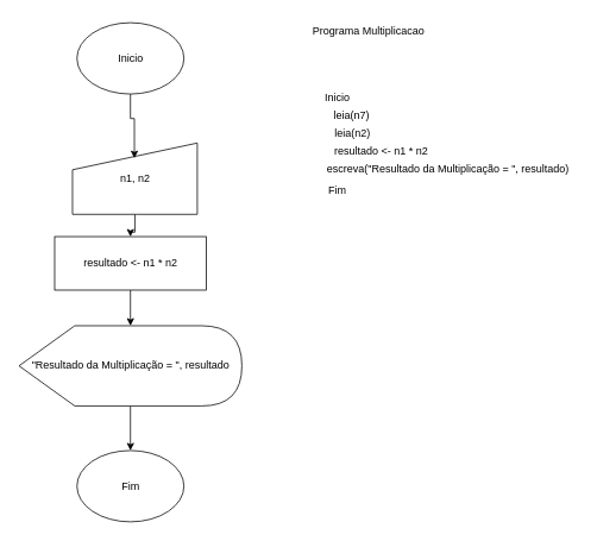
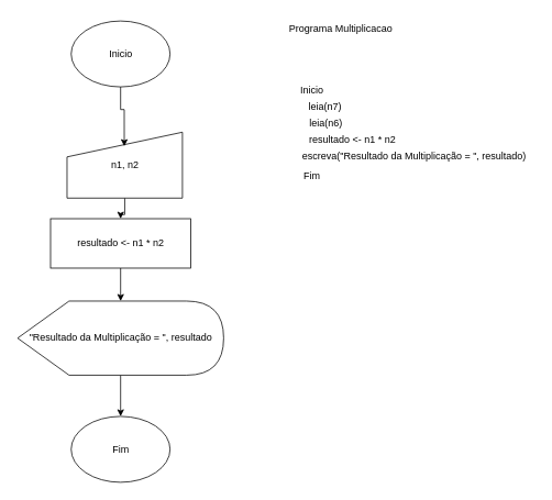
- <mxCell id="13" value="leia(n2)" style="text;html=1;align=center;verticalAlign=middle;whiteSpace=wrap;rounded=0;" vertex="1" parent="1"><mxGeometry x="365" y="135" width="60" height="30" as="geometry" /></mxCell>
+ <mxCell id="13" value="leia(n6)" style="text;html=1;align=center;verticalAlign=middle;whiteSpace=wrap;rounded=0;" vertex="1" parent="1"><mxGeometry x="365" y="135" width="60" height="30" as="geometry" /></mxCell>
